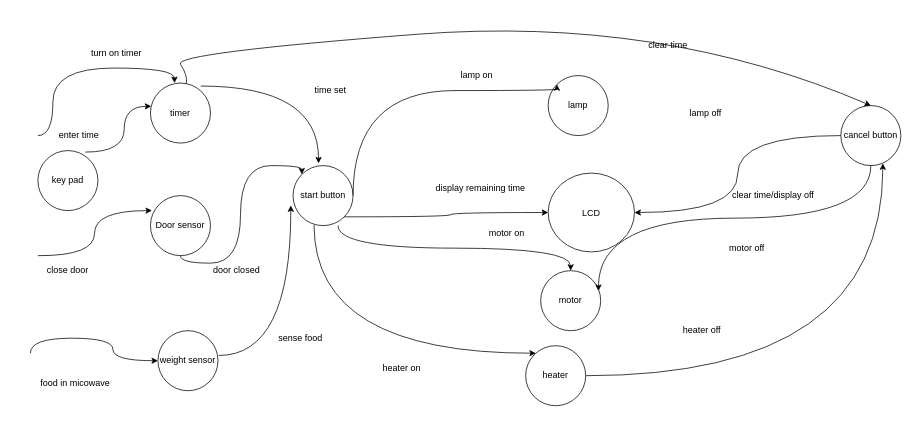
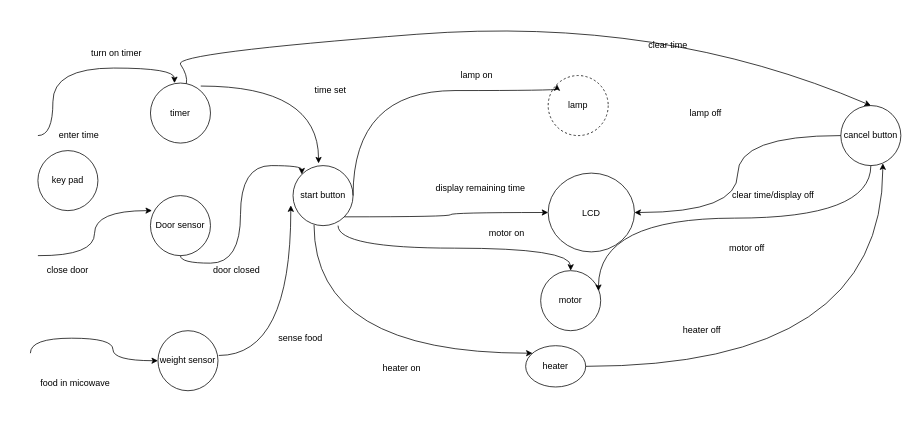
- <mxCell id="18" value="lamp" style="ellipse;whiteSpace=wrap;html=1;aspect=fixed;" vertex="1" parent="1"><mxGeometry x="730" y="100" width="80" height="80" as="geometry" /></mxCell>
+ <mxCell id="18" value="lamp" style="ellipse;whiteSpace=wrap;html=1;aspect=fixed;dashed=1;" vertex="1" parent="1"><mxGeometry x="730" y="100" width="80" height="80" as="geometry" /></mxCell>
- <mxCell id="34" value="" style="curved=1;endArrow=classic;html=1;entryX=0.013;entryY=0.388;entryDx=0;entryDy=0;entryPerimeter=0;exitX=0.788;exitY=0.025;exitDx=0;exitDy=0;exitPerimeter=0;edgeStyle=orthogonalEdgeStyle;" edge="1" parent="1" source="33" target="3"><mxGeometry width="50" height="50" relative="1" as="geometry"><mxPoint x="80" y="120" as="sourcePoint" /><mxPoint x="130" y="70" as="targetPoint" /></mxGeometry></mxCell>
- <mxCell id="27" value="heater" style="ellipse;whiteSpace=wrap;html=1;aspect=fixed;" vertex="1" parent="1"><mxGeometry x="700" y="460" width="80" height="80" as="geometry" /></mxCell>
+ <mxCell id="27" value="heater" style="ellipse;whiteSpace=wrap;html=1;aspect=fixed;" vertex="1" parent="1"><mxGeometry x="700" y="460" width="80" height="55" as="geometry" /></mxCell>
